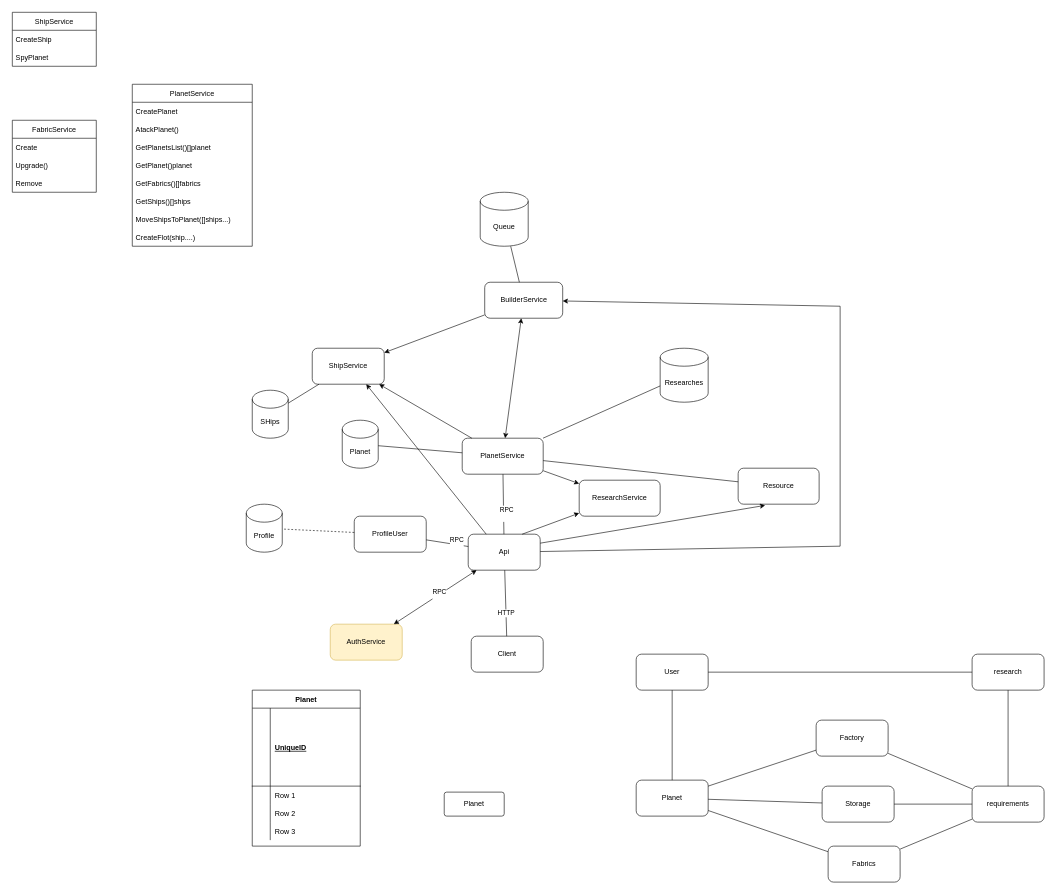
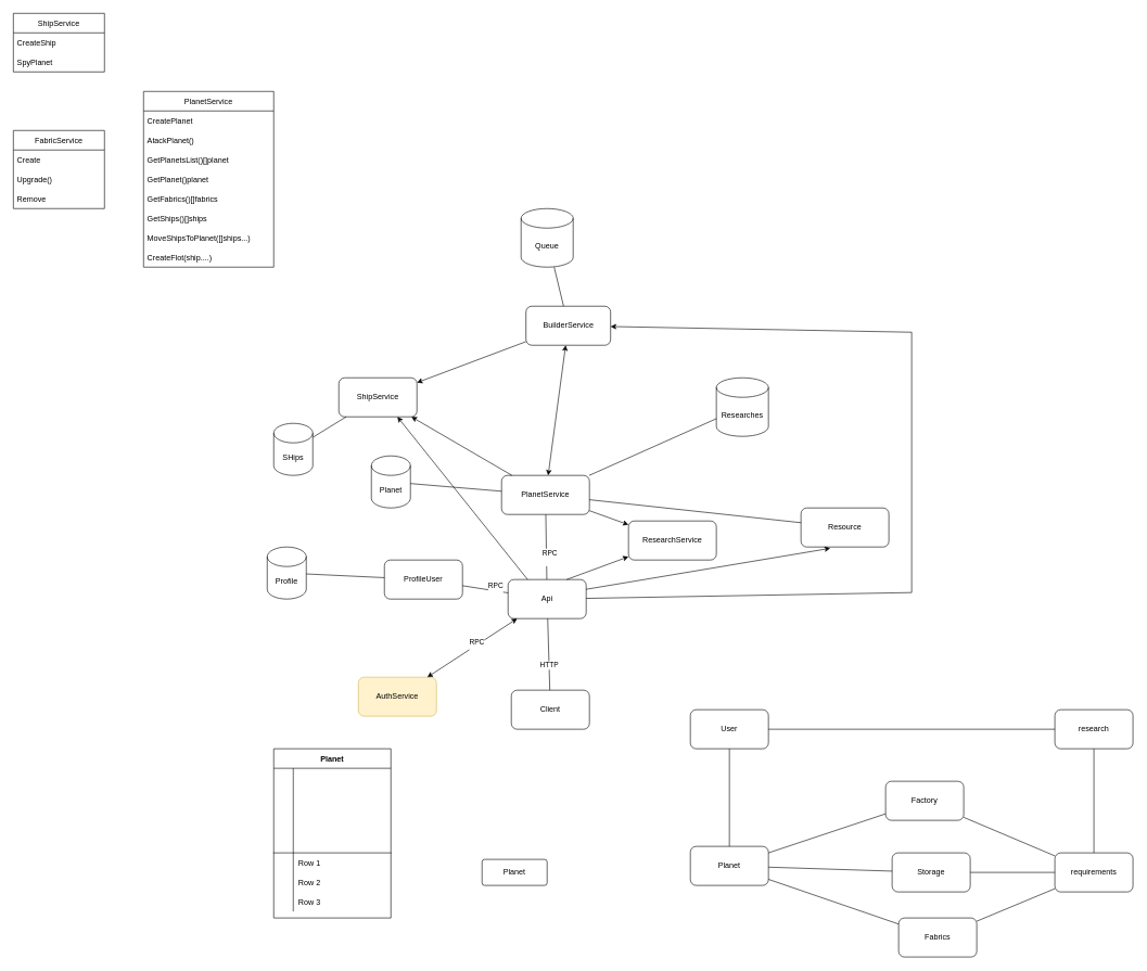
- <mxCell id="75" value="" style="endArrow=none;html=1;rounded=0;dashed=1;" edge="1" parent="1" source="71" target="74"><mxGeometry width="50" height="50" relative="1" as="geometry"><mxPoint x="780" y="764.316" as="sourcePoint" /><mxPoint x="640" y="752.526" as="targetPoint" /></mxGeometry></mxCell>
+ <mxCell id="75" value="" style="endArrow=none;html=1;rounded=0;" edge="1" parent="1" source="71" target="74"><mxGeometry width="50" height="50" relative="1" as="geometry"><mxPoint x="780" y="764.316" as="sourcePoint" /><mxPoint x="640" y="752.526" as="targetPoint" /></mxGeometry></mxCell>
- <mxCell id="33" value="UniqueID" style="shape=partialRectangle;connectable=0;fillColor=none;top=0;left=0;bottom=0;right=0;align=left;spacingLeft=6;fontStyle=5;overflow=hidden;" vertex="1" parent="31"><mxGeometry x="30" width="150" height="130" as="geometry"><mxRectangle width="150" height="130" as="alternateBounds" /></mxGeometry></mxCell>
